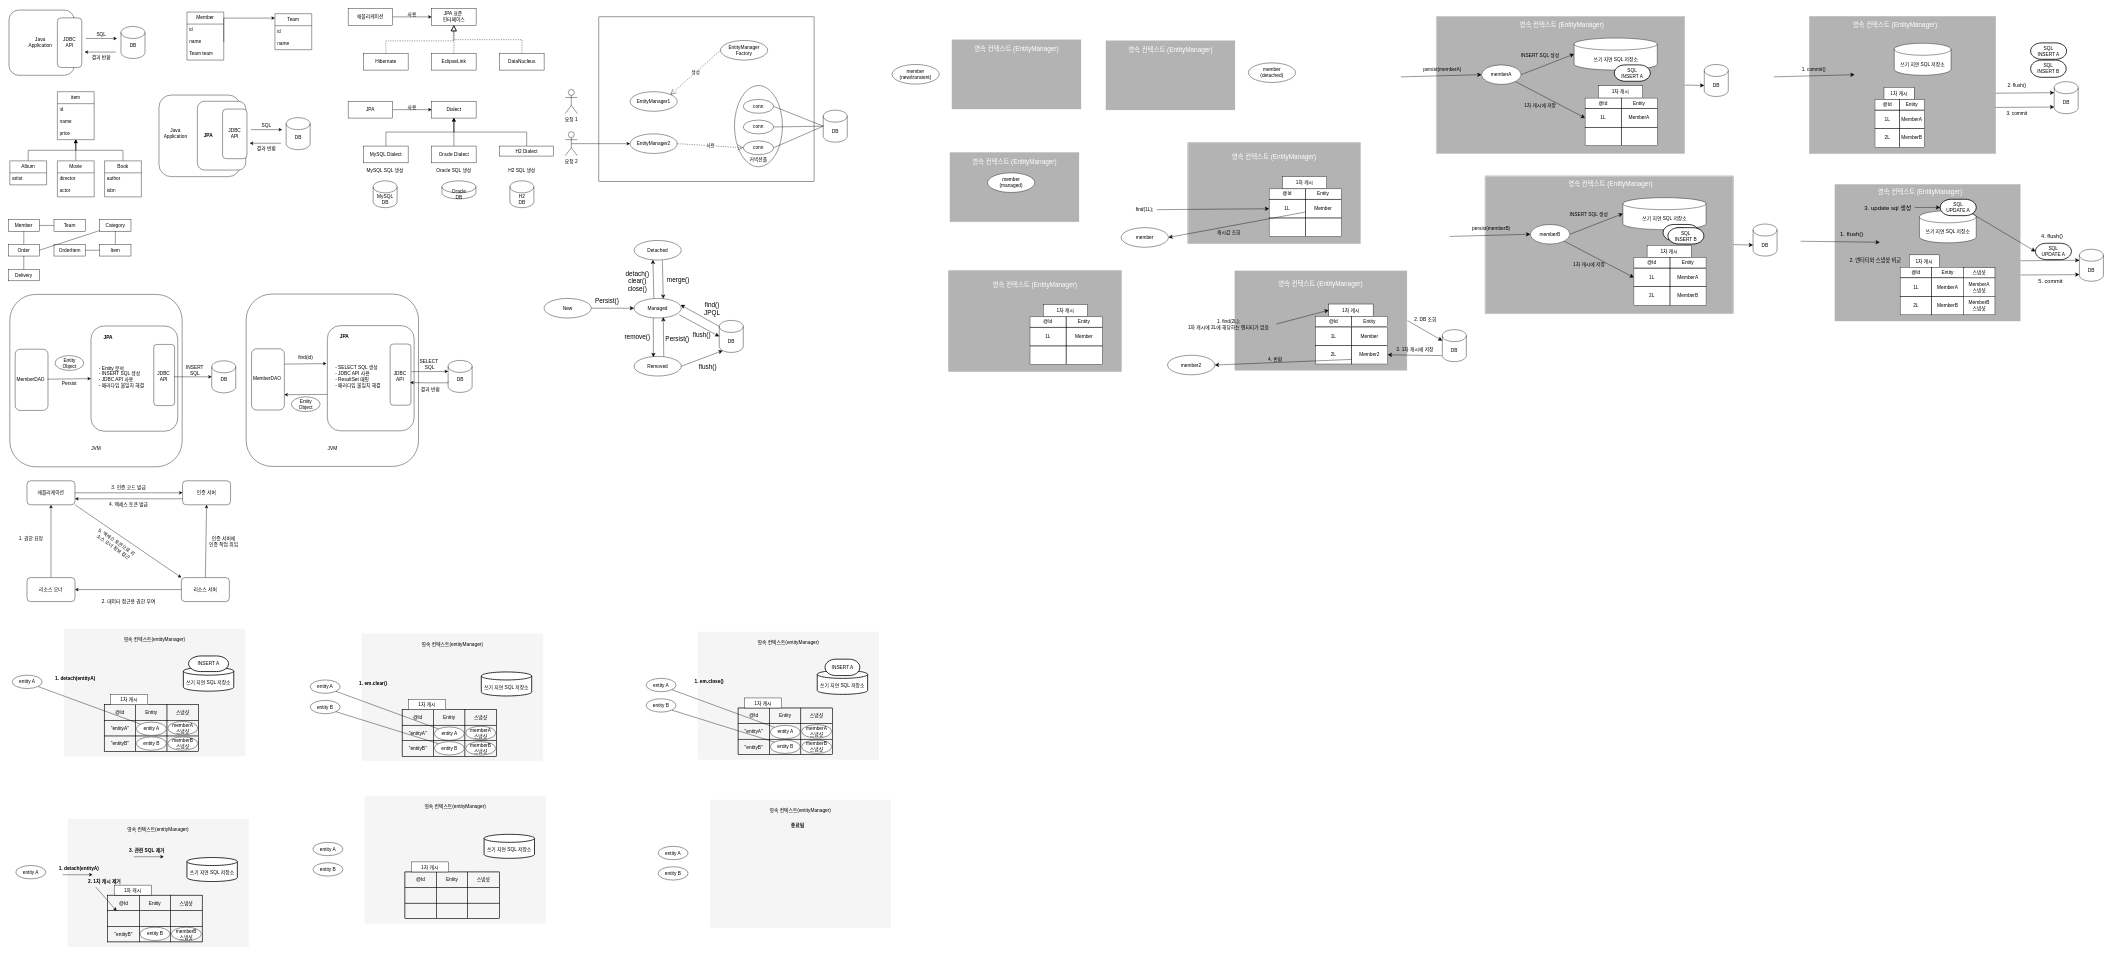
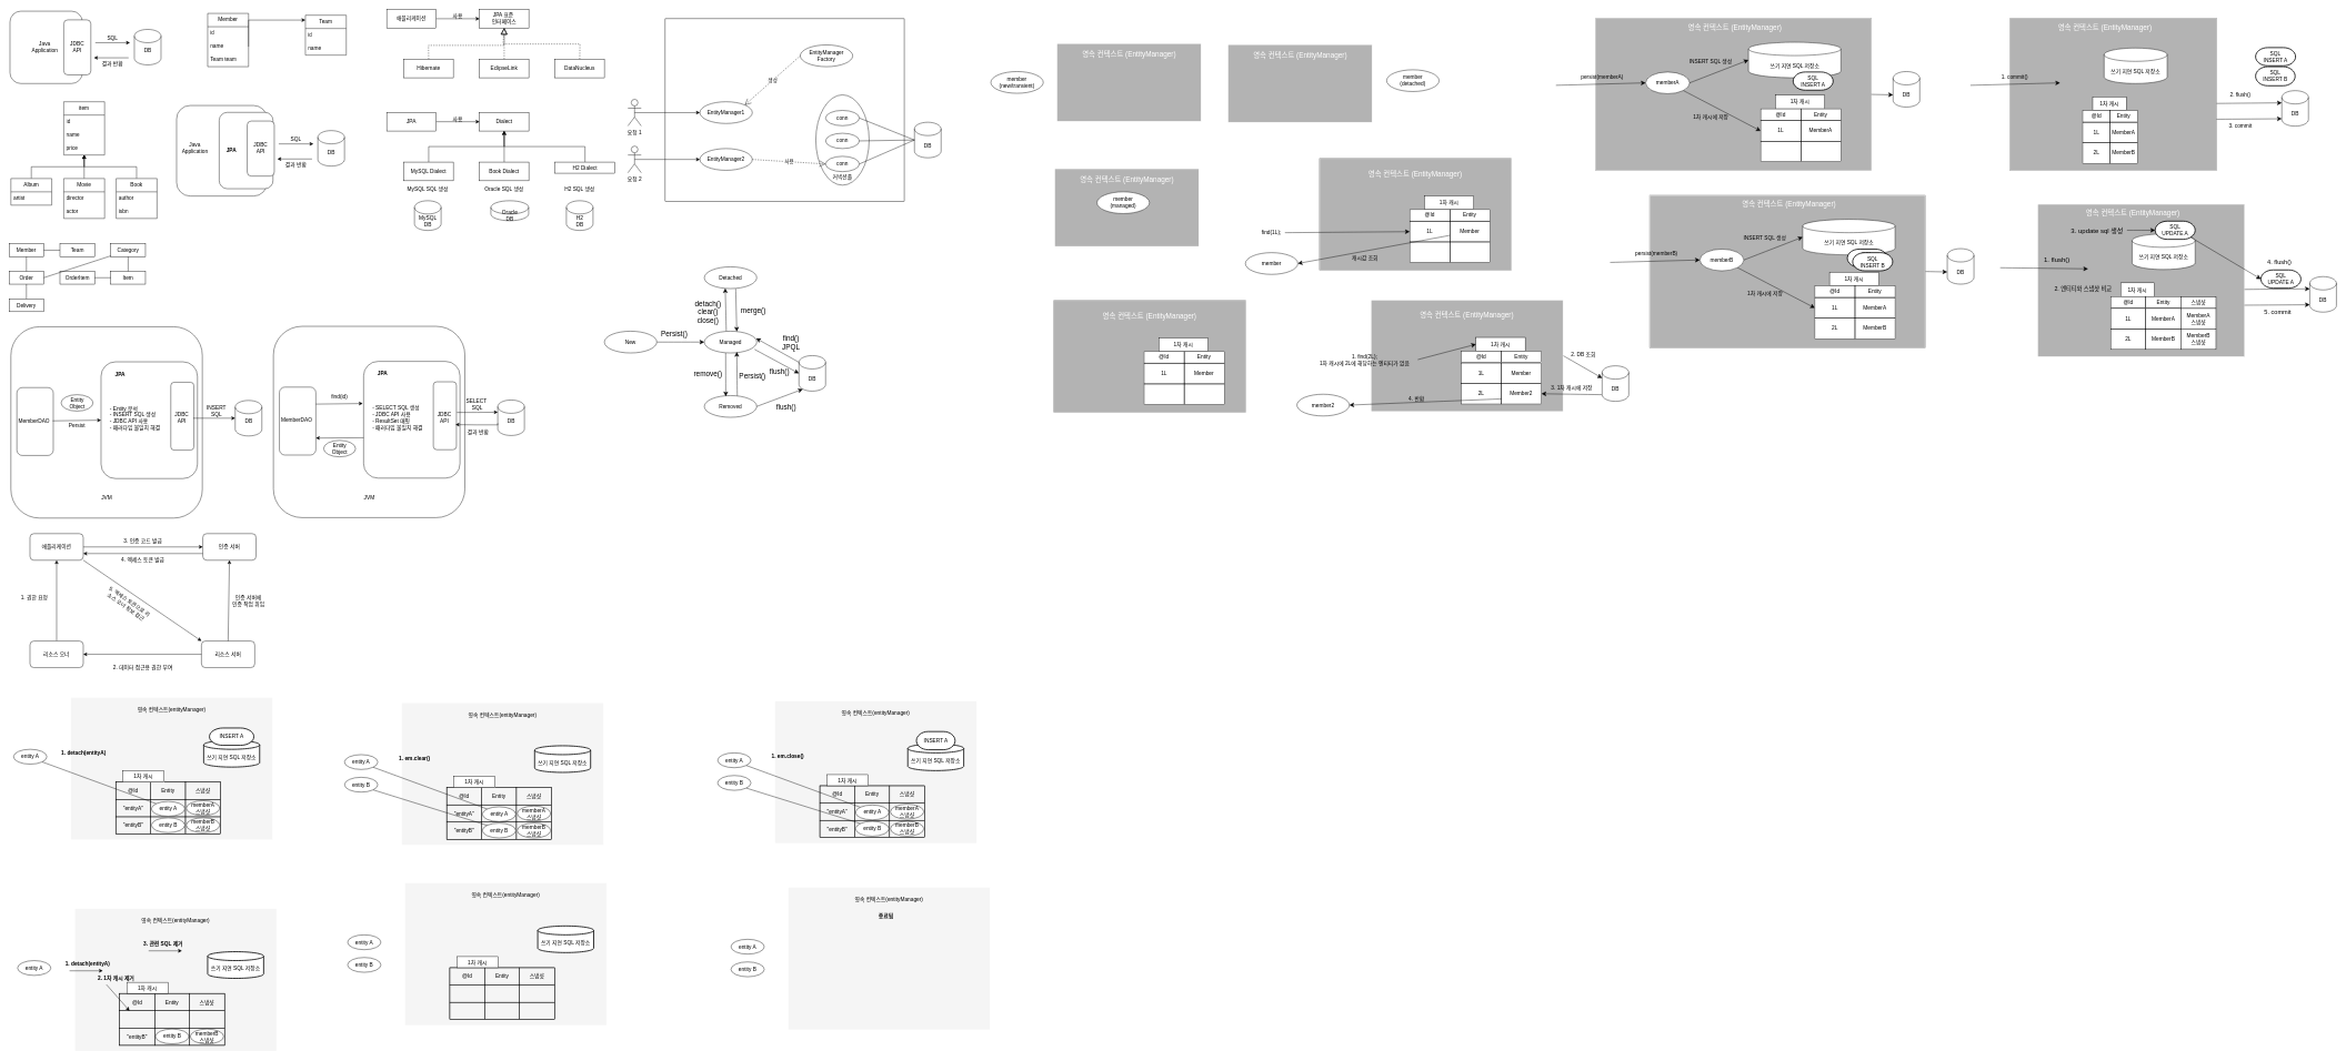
+ <mxCell id="139" style="edgeStyle=orthogonalEdgeStyle;rounded=0;orthogonalLoop=1;jettySize=auto;html=1;exitX=0.5;exitY=0.5;exitDx=0;exitDy=0;exitPerimeter=0;entryX=0;entryY=0.5;entryDx=0;entryDy=0;" parent="1" source="140" target="143" edge="1"><mxGeometry relative="1" as="geometry" /></mxCell>
- <mxCell id="130" value="Oracle Dialect" style="rounded=0;whiteSpace=wrap;html=1;" parent="1" vertex="1"><mxGeometry x="1079" y="364" width="111" height="42" as="geometry" /></mxCell>
+ <mxCell id="130" value="Book Dialect" style="rounded=0;whiteSpace=wrap;html=1;" parent="1" vertex="1"><mxGeometry x="1079" y="364" width="111" height="42" as="geometry" /></mxCell>
